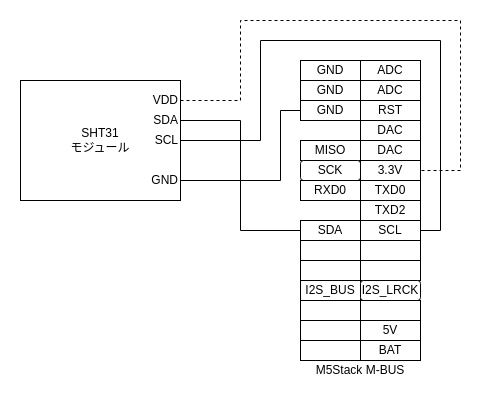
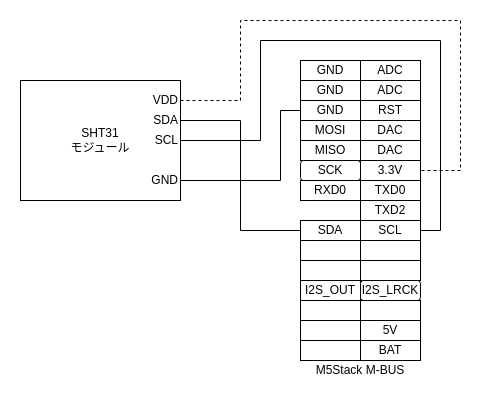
+ <mxCell id="7" value="MOSI" style="rounded=0;whiteSpace=wrap;html=1;" vertex="1" parent="1"><mxGeometry x="300" y="120" width="60" height="20" as="geometry" /></mxCell>
- <mxCell id="24" value="I2S_BUS" style="rounded=0;whiteSpace=wrap;html=1;" vertex="1" parent="1"><mxGeometry x="300" y="280" width="60" height="20" as="geometry" /></mxCell>
+ <mxCell id="24" value="I2S_OUT" style="rounded=0;whiteSpace=wrap;html=1;" vertex="1" parent="1"><mxGeometry x="300" y="280" width="60" height="20" as="geometry" /></mxCell>
